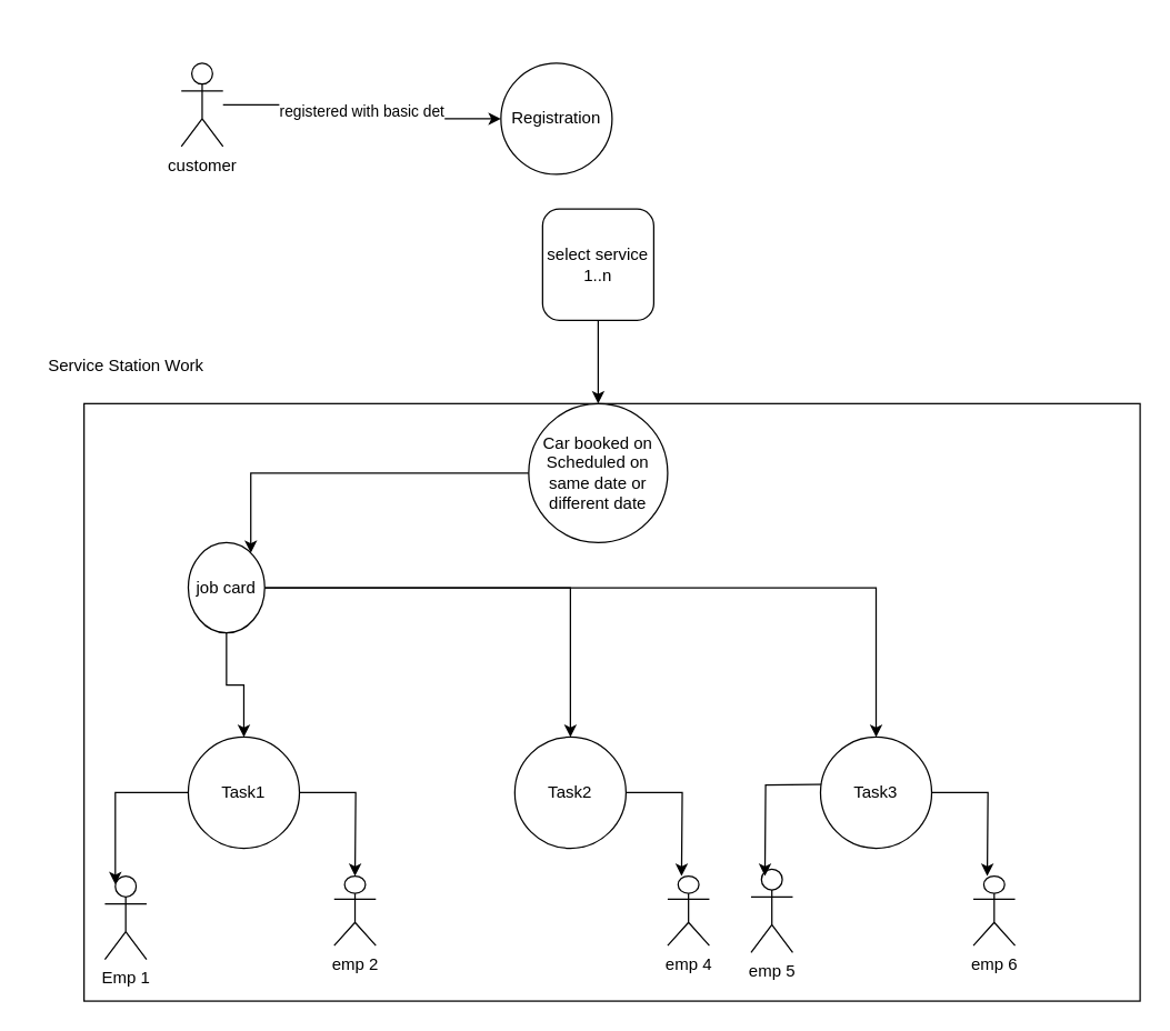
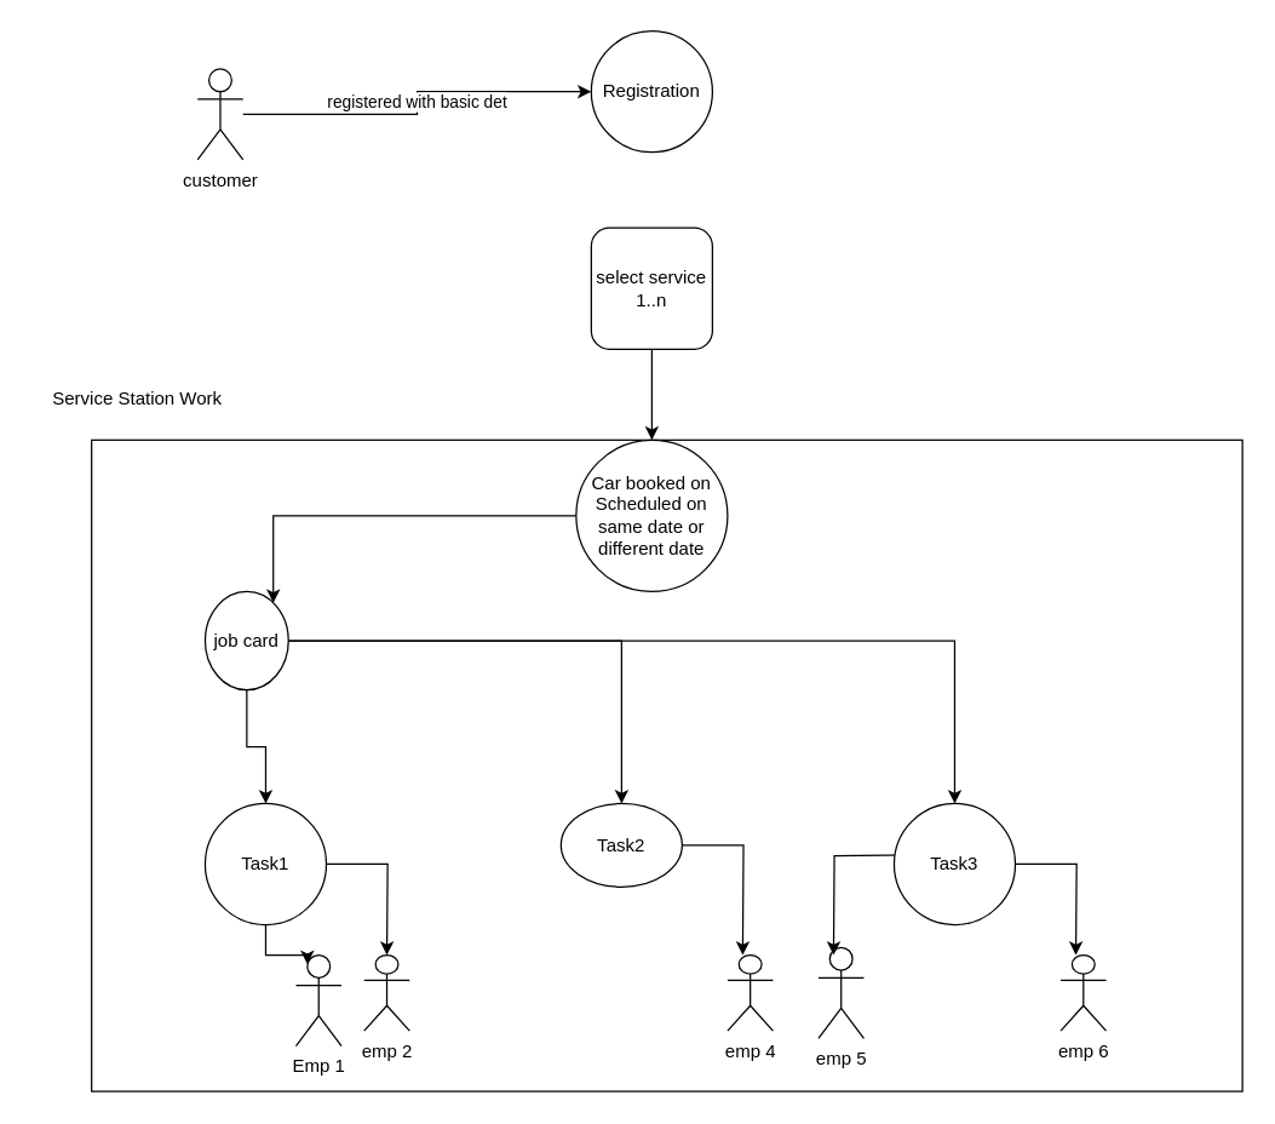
- <mxCell id="4" value="Registration" style="ellipse;whiteSpace=wrap;html=1;aspect=fixed;" vertex="1" parent="1"><mxGeometry x="360" y="45" width="80" height="80" as="geometry" /></mxCell>
+ <mxCell id="4" value="Registration" style="ellipse;whiteSpace=wrap;html=1;aspect=fixed;" vertex="1" parent="1"><mxGeometry x="390" y="20" width="80" height="80" as="geometry" /></mxCell>
- <mxCell id="21" value="Task2" style="ellipse;whiteSpace=wrap;html=1;" vertex="1" parent="1"><mxGeometry x="370" y="530" width="80" height="80" as="geometry" /></mxCell>
+ <mxCell id="21" value="Task2" style="ellipse;whiteSpace=wrap;html=1;" vertex="1" parent="1"><mxGeometry x="370" y="530" width="80" height="55" as="geometry" /></mxCell>
- <mxCell id="8" value="Emp 1" style="shape=umlActor;verticalLabelPosition=bottom;verticalAlign=top;html=1;outlineConnect=0;" vertex="1" parent="1"><mxGeometry x="75" y="630" width="30" height="60" as="geometry" /></mxCell>
+ <mxCell id="8" value="Emp 1" style="shape=umlActor;verticalLabelPosition=bottom;verticalAlign=top;html=1;outlineConnect=0;" vertex="1" parent="1"><mxGeometry x="195" y="630" width="30" height="60" as="geometry" /></mxCell>
